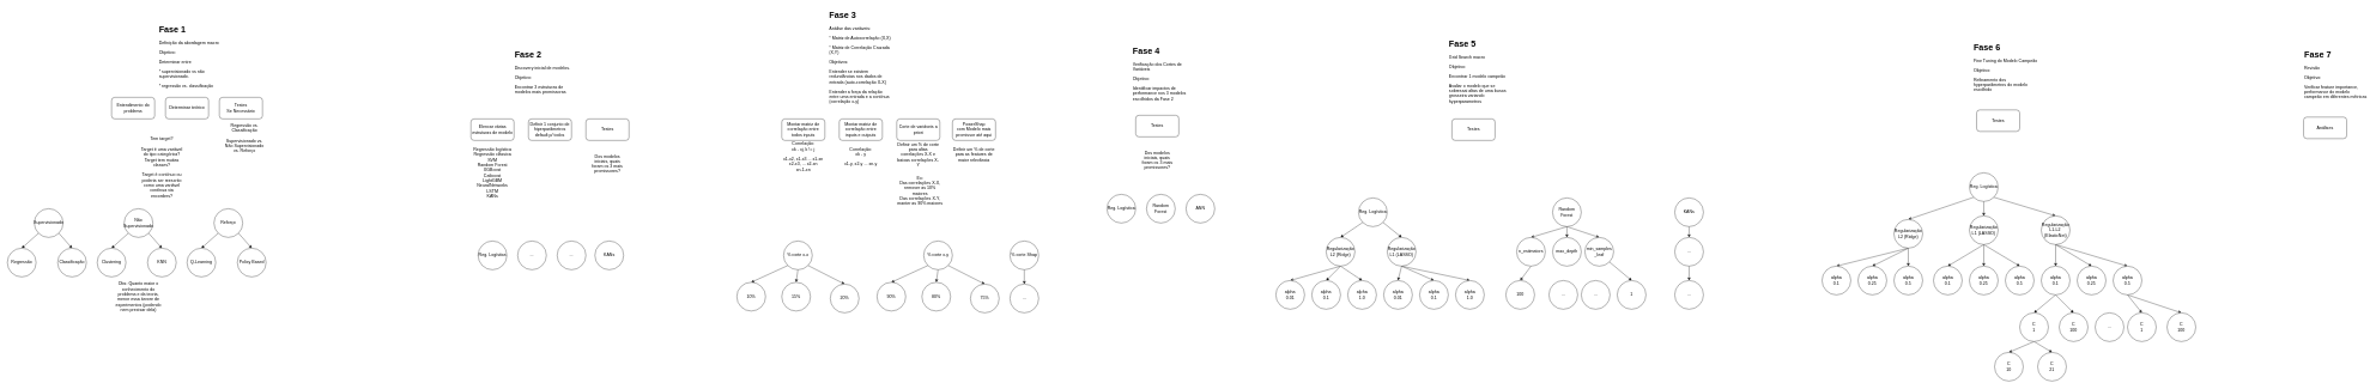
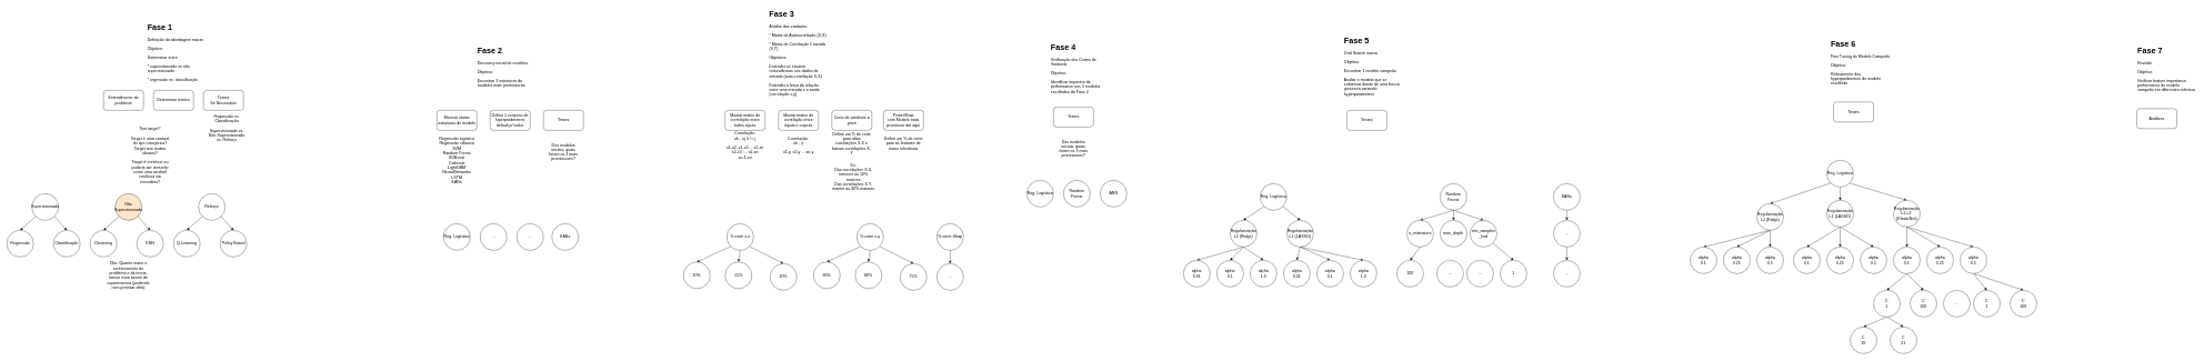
- <mxCell id="15" value="&lt;h1 style=&quot;margin-top: 0px;&quot;&gt;Fase 3&lt;/h1&gt;&lt;p&gt;&lt;span style=&quot;background-color: initial;&quot;&gt;Análise das variáveis:&lt;/span&gt;&lt;/p&gt;&lt;p&gt;&lt;span style=&quot;background-color: initial;&quot;&gt;* Matriz de Autocorrelação (X,X)&lt;/span&gt;&lt;/p&gt;&lt;p&gt;&lt;span style=&quot;background-color: initial;&quot;&gt;* Matriz de Correlação Cruzada (X,Y)&lt;/span&gt;&lt;/p&gt;&lt;p&gt;&lt;span style=&quot;background-color: initial;&quot;&gt;Objetivos:&lt;/span&gt;&lt;/p&gt;&lt;p&gt;&lt;span style=&quot;background-color: initial;&quot;&gt;Entender se existem redundâncias nos dados de entrada (auto-correlação X-X)&lt;br&gt;&lt;/span&gt;&lt;/p&gt;&lt;p&gt;&lt;span style=&quot;background-color: initial;&quot;&gt;Entender a força da relação entre uma entrada e a contínua (correlação x-y)&lt;/span&gt;&lt;/p&gt;" style="text;html=1;whiteSpace=wrap;overflow=hidden;rounded=0;" vertex="1" parent="1"><mxGeometry x="2305" y="20" width="180" height="280" as="geometry" /></mxCell>
+ <mxCell id="15" value="&lt;h1 style=&quot;margin-top: 0px;&quot;&gt;Fase 3&lt;/h1&gt;&lt;p&gt;&lt;span style=&quot;background-color: initial;&quot;&gt;Análise das variáveis:&lt;/span&gt;&lt;/p&gt;&lt;p&gt;&lt;span style=&quot;background-color: initial;&quot;&gt;* Matriz de Autocorrelação (X,X)&lt;/span&gt;&lt;/p&gt;&lt;p&gt;&lt;span style=&quot;background-color: initial;&quot;&gt;* Matriz de Correlação Cruzada (X,Y)&lt;/span&gt;&lt;/p&gt;&lt;p&gt;&lt;span style=&quot;background-color: initial;&quot;&gt;Objetivos:&lt;/span&gt;&lt;/p&gt;&lt;p&gt;&lt;span style=&quot;background-color: initial;&quot;&gt;Entender se existem redundâncias nos dados de entrada (auto-correlação X-X)&lt;br&gt;&lt;/span&gt;&lt;/p&gt;&lt;p&gt;&lt;span style=&quot;background-color: initial;&quot;&gt;Entender a força da relação entre uma entrada e a saída (correlação x-y)&lt;/span&gt;&lt;/p&gt;" style="text;html=1;whiteSpace=wrap;overflow=hidden;rounded=0;" vertex="1" parent="1"><mxGeometry x="2305" y="20" width="180" height="280" as="geometry" /></mxCell>
- <mxCell id="26" value="&lt;h1 style=&quot;margin-top: 0px;&quot;&gt;Fase 5&lt;/h1&gt;&lt;p&gt;Grid Search macro&lt;/p&gt;&lt;p&gt;Objetivo:&lt;/p&gt;&lt;p&gt;Encontrar 1 modelo campeão&lt;/p&gt;&lt;p&gt;Avaliar o modelo que se sobressai altas de uma busca grosseira variando hyperparametros&amp;nbsp;&lt;/p&gt;" style="text;html=1;whiteSpace=wrap;overflow=hidden;rounded=0;" vertex="1" parent="1"><mxGeometry x="4030" y="100" width="180" height="200" as="geometry" /></mxCell>
+ <mxCell id="26" value="&lt;h1 style=&quot;margin-top: 0px;&quot;&gt;Fase 5&lt;/h1&gt;&lt;p&gt;Grid Search macro&lt;/p&gt;&lt;p&gt;Objetivo:&lt;/p&gt;&lt;p&gt;Encontrar 1 modelo campeão&lt;/p&gt;&lt;p&gt;Avaliar o modelo que se sobressai diante de uma busca grosseira variando hyperparametros&amp;nbsp;&lt;/p&gt;" style="text;html=1;whiteSpace=wrap;overflow=hidden;rounded=0;" vertex="1" parent="1"><mxGeometry x="4030" y="100" width="180" height="200" as="geometry" /></mxCell>
- <mxCell id="35" value="Não&lt;div&gt;Supervisionado&lt;/div&gt;" style="ellipse;whiteSpace=wrap;html=1;aspect=fixed;" vertex="1" parent="1"><mxGeometry x="345" y="580" width="80" height="80" as="geometry" /></mxCell>
+ <mxCell id="35" value="Não&lt;div&gt;Supervisionado&lt;/div&gt;" style="ellipse;whiteSpace=wrap;html=1;aspect=fixed;fillColor=#ffe6cc;" vertex="1" parent="1"><mxGeometry x="345" y="580" width="80" height="80" as="geometry" /></mxCell>
